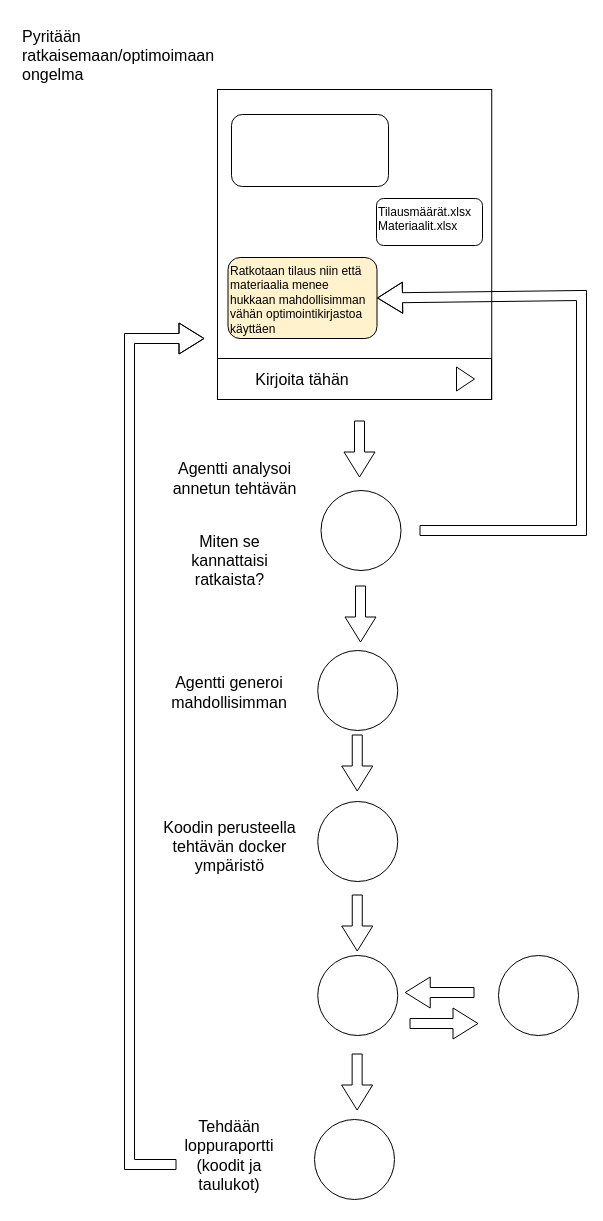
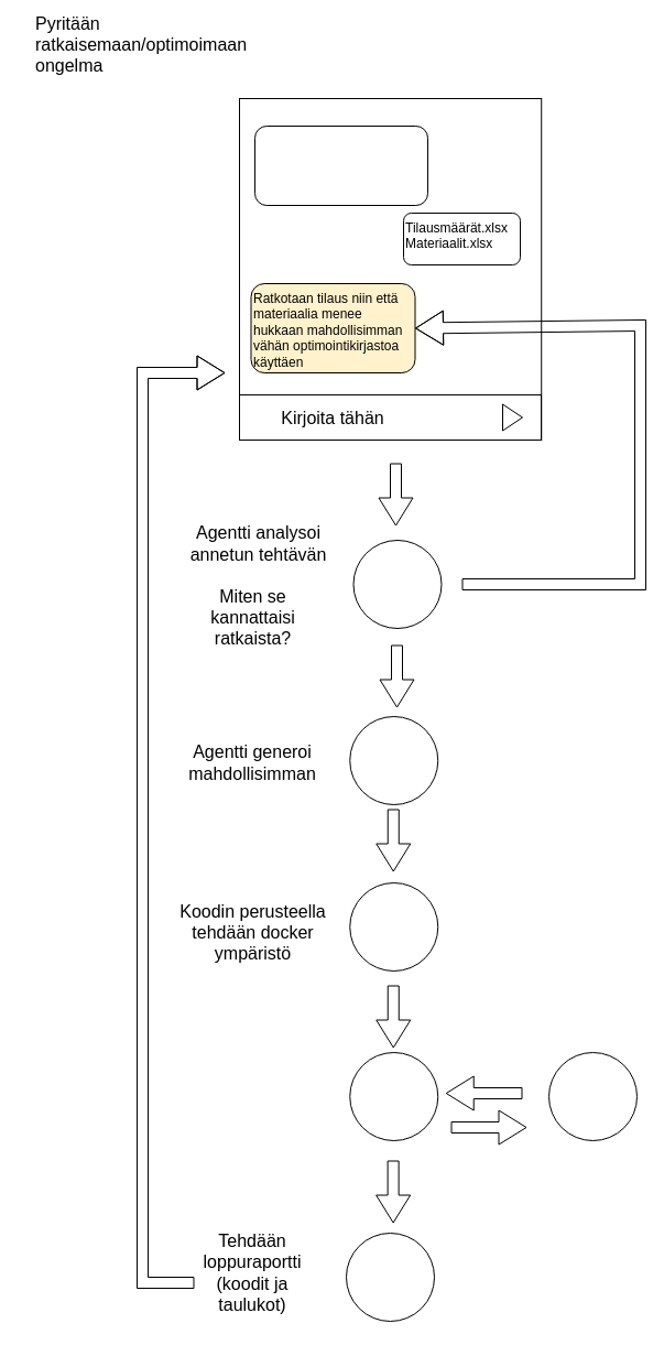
- <mxCell id="4" value="Pyritään ratkaisemaan/optimoimaan ongelma&amp;nbsp;" style="text;html=1;align=left;verticalAlign=top;whiteSpace=wrap;rounded=0;fontSize=16;" parent="1" vertex="1"><mxGeometry x="20" y="20" width="239" height="69" as="geometry" /></mxCell>
+ <mxCell id="4" value="Pyritään ratkaisemaan/optimoimaan ongelma&amp;nbsp;" style="text;html=1;align=left;verticalAlign=top;whiteSpace=wrap;rounded=0;fontSize=16;" parent="1" vertex="1"><mxGeometry x="30" y="5" width="239" height="69" as="geometry" /></mxCell>
- <mxCell id="13" value="Tilausmäärät.xlsx&lt;div&gt;Materiaalit.xlsx&lt;/div&gt;" style="rounded=1;whiteSpace=wrap;html=1;align=left;verticalAlign=top;" parent="1" vertex="1"><mxGeometry x="376" y="198" width="106" height="47" as="geometry" /></mxCell>
+ <mxCell id="13" value="Tilausmäärät.xlsx&lt;div&gt;Materiaalit.xlsx&lt;/div&gt;" style="rounded=1;whiteSpace=wrap;html=1;align=left;verticalAlign=top;" parent="1" vertex="1"><mxGeometry x="366" y="193" width="106" height="47" as="geometry" /></mxCell>
- <mxCell id="11" value="Agentti analysoi annetun tehtävän" style="text;html=1;align=center;verticalAlign=middle;whiteSpace=wrap;rounded=0;fontSize=16;" parent="1" vertex="1"><mxGeometry x="168.5" y="448" width="131" height="60.5" as="geometry" /></mxCell>
+ <mxCell id="11" value="Agentti analysoi annetun tehtävän" style="text;html=1;align=center;verticalAlign=middle;whiteSpace=wrap;rounded=0;fontSize=16;" parent="1" vertex="1"><mxGeometry x="168.5" y="463" width="131" height="60.5" as="geometry" /></mxCell>
- <mxCell id="20" value="Koodin perusteella tehtävän docker ympäristö" style="text;html=1;align=center;verticalAlign=middle;whiteSpace=wrap;rounded=0;fontSize=16;" parent="1" vertex="1"><mxGeometry x="158.5" y="814" width="141" height="63" as="geometry" /></mxCell>
+ <mxCell id="20" value="Koodin perusteella tehdään docker ympäristö" style="text;html=1;align=center;verticalAlign=middle;whiteSpace=wrap;rounded=0;fontSize=16;" parent="1" vertex="1"><mxGeometry x="158.5" y="814" width="141" height="63" as="geometry" /></mxCell>
